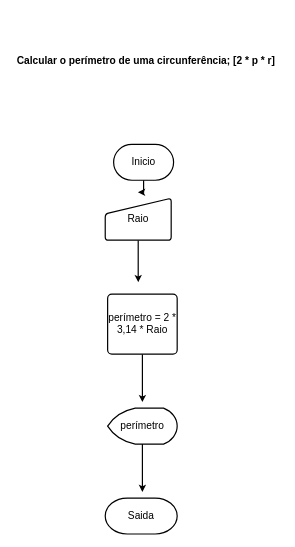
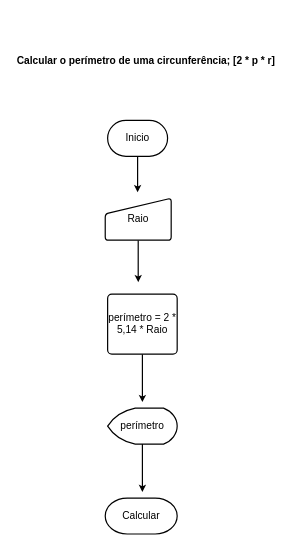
- <mxCell id="3" value="&lt;font style=&quot;font-size: 17px&quot;&gt;Inicio&lt;/font&gt;" style="strokeWidth=2;html=1;shape=mxgraph.flowchart.terminator;whiteSpace=wrap;" parent="1" vertex="1"><mxGeometry x="189" y="240" width="100" height="60" as="geometry" /></mxCell>
+ <mxCell id="3" value="&lt;font style=&quot;font-size: 17px&quot;&gt;Inicio&lt;/font&gt;" style="strokeWidth=2;html=1;shape=mxgraph.flowchart.terminator;whiteSpace=wrap;" parent="1" vertex="1"><mxGeometry x="179" y="200" width="100" height="60" as="geometry" /></mxCell>
- <mxCell id="7" value="&lt;font style=&quot;font-size: 17px&quot;&gt;perímetro&amp;nbsp;= 2 * 3,14 * Raio&lt;/font&gt;" style="rounded=1;whiteSpace=wrap;html=1;absoluteArcSize=1;arcSize=14;strokeWidth=2;" parent="1" vertex="1"><mxGeometry x="179" y="490" width="116" height="100" as="geometry" /></mxCell>
+ <mxCell id="7" value="&lt;font style=&quot;font-size: 17px&quot;&gt;perímetro&amp;nbsp;= 2 * 5,14 * Raio&lt;/font&gt;" style="rounded=1;whiteSpace=wrap;html=1;absoluteArcSize=1;arcSize=14;strokeWidth=2;" parent="1" vertex="1"><mxGeometry x="179" y="490" width="116" height="100" as="geometry" /></mxCell>
- <mxCell id="10" value="&lt;font style=&quot;font-size: 17px&quot;&gt;Saida&lt;/font&gt;" style="strokeWidth=2;html=1;shape=mxgraph.flowchart.terminator;whiteSpace=wrap;" parent="1" vertex="1"><mxGeometry x="175" y="830" width="120" height="60" as="geometry" /></mxCell>
+ <mxCell id="10" value="&lt;font style=&quot;font-size: 17px&quot;&gt;Calcular&lt;/font&gt;" style="strokeWidth=2;html=1;shape=mxgraph.flowchart.terminator;whiteSpace=wrap;" parent="1" vertex="1"><mxGeometry x="175" y="830" width="120" height="60" as="geometry" /></mxCell>
